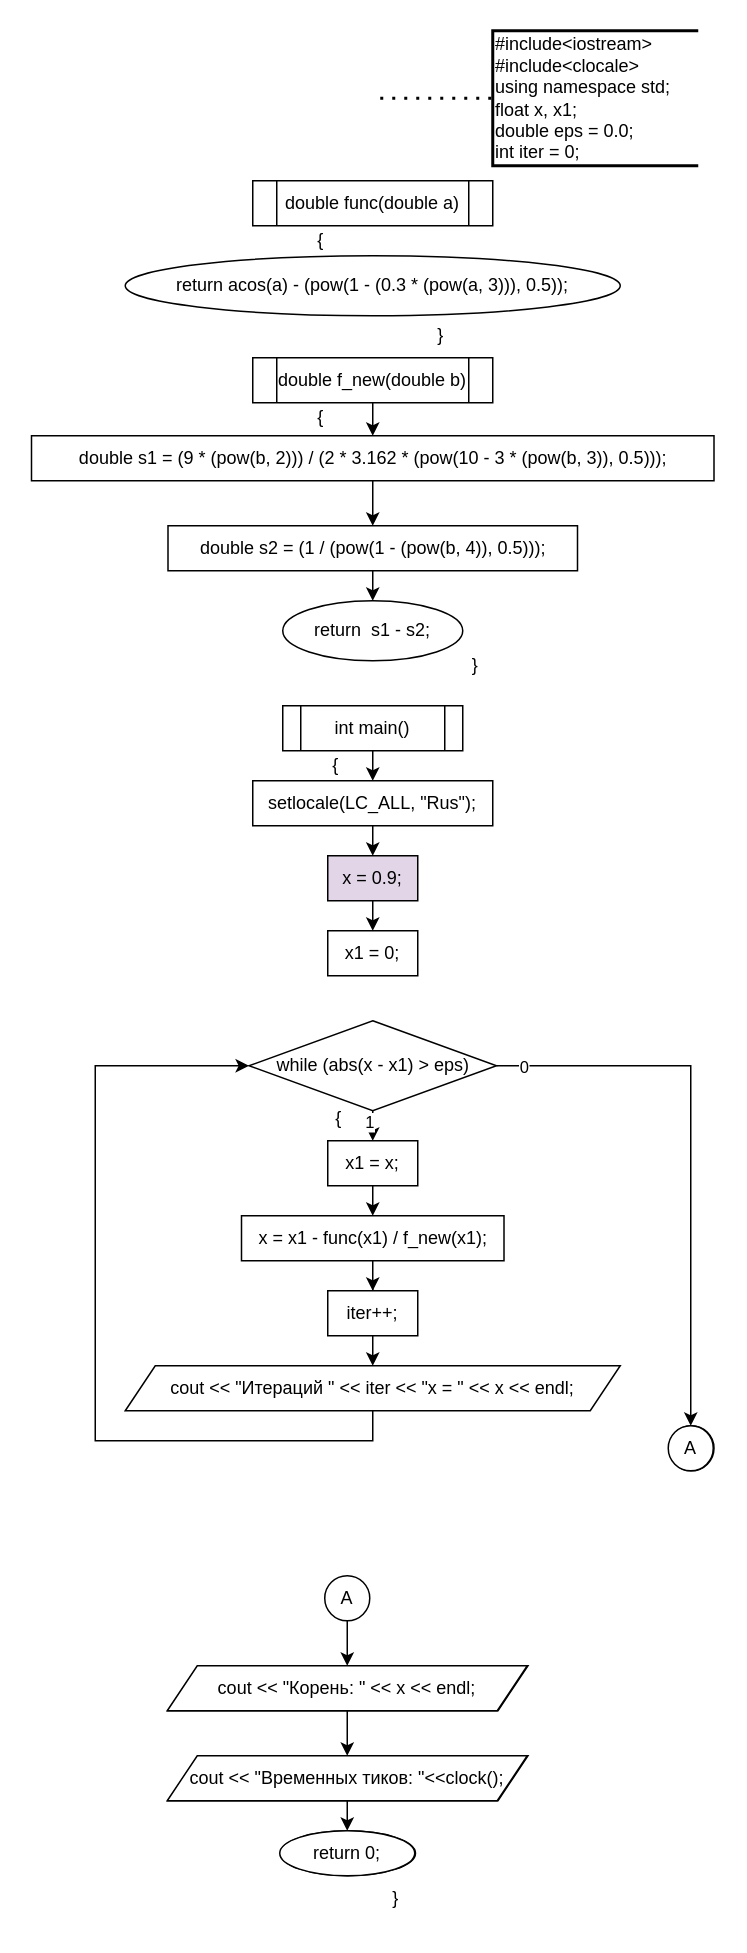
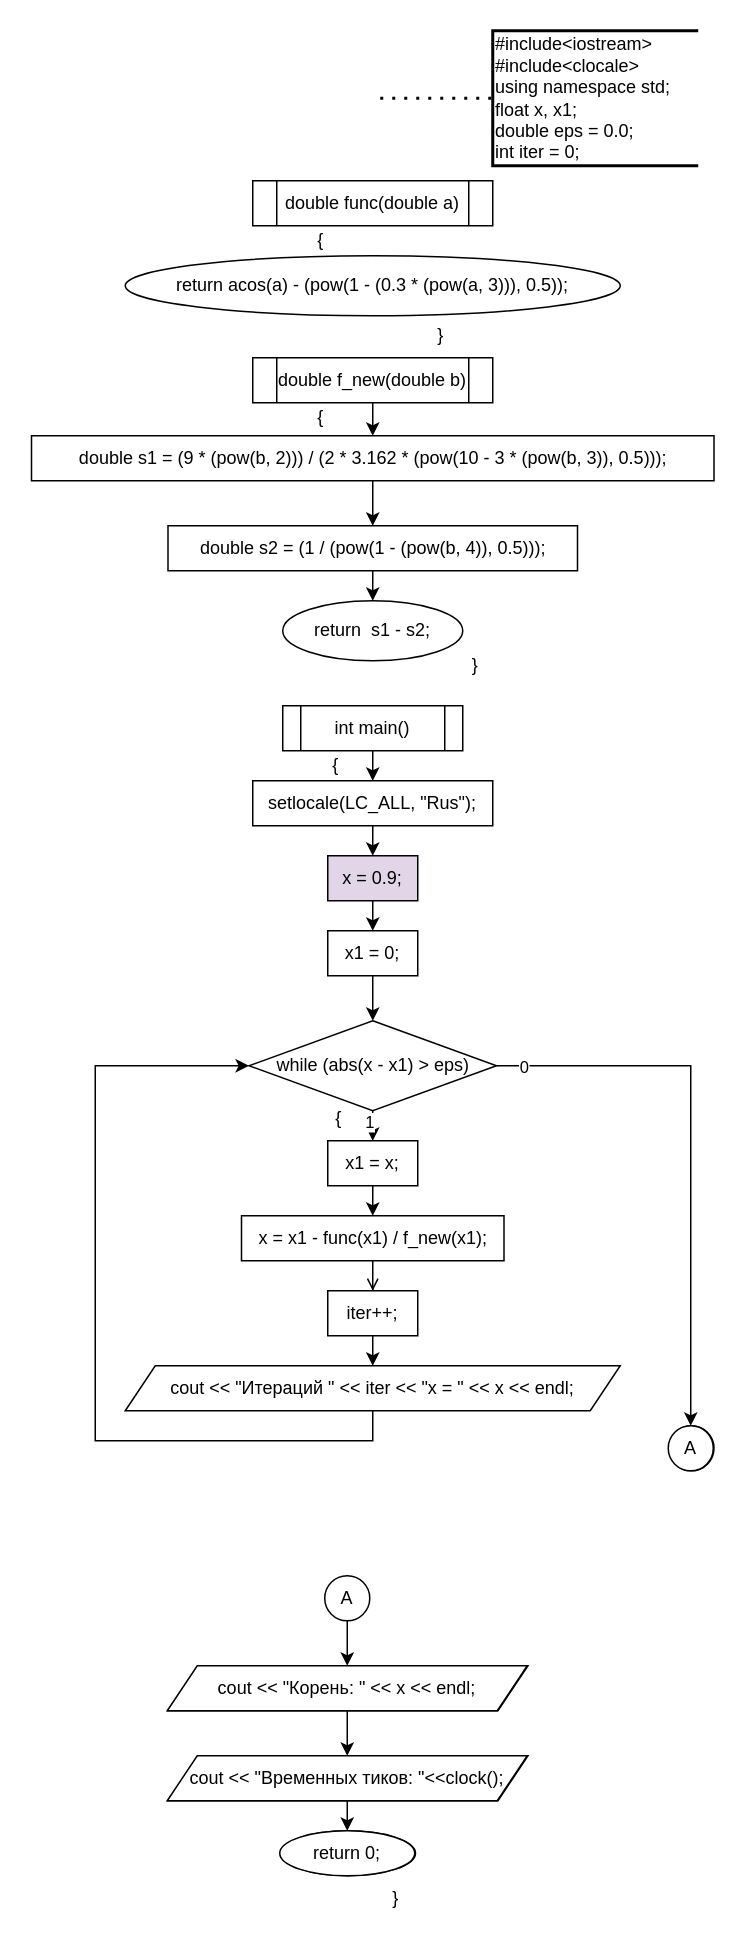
+ <mxCell id="22" style="edgeStyle=orthogonalEdgeStyle;rounded=0;orthogonalLoop=1;jettySize=auto;html=1;exitX=0.5;exitY=1;exitDx=0;exitDy=0;entryX=0.5;entryY=0;entryDx=0;entryDy=0;" edge="1" parent="1" source="23" target="28"><mxGeometry relative="1" as="geometry" /></mxCell>
- <mxCell id="31" style="edgeStyle=orthogonalEdgeStyle;rounded=0;orthogonalLoop=1;jettySize=auto;html=1;exitX=0.5;exitY=1;exitDx=0;exitDy=0;" edge="1" parent="1" source="32" target="34"><mxGeometry relative="1" as="geometry" /></mxCell>
+ <mxCell id="31" style="edgeStyle=orthogonalEdgeStyle;rounded=0;orthogonalLoop=1;jettySize=auto;html=1;exitX=0.5;exitY=1;exitDx=0;exitDy=0;endArrow=open;" edge="1" parent="1" source="32" target="34"><mxGeometry relative="1" as="geometry" /></mxCell>
